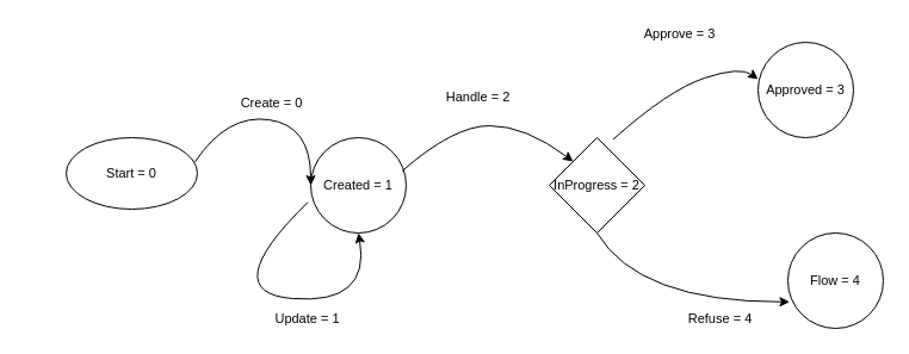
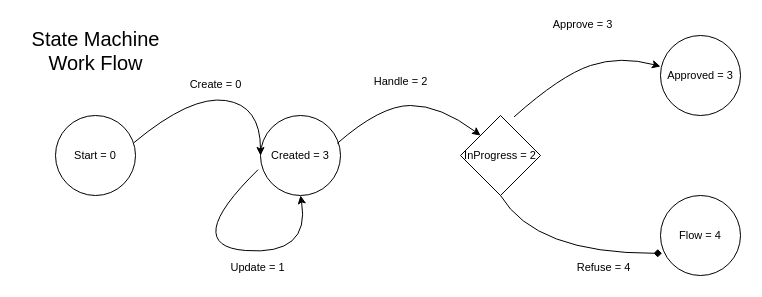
+ <mxCell id="10" value="&lt;font style=&quot;font-size: 20px;&quot;&gt;State Machine&lt;br&gt;Work Flow&lt;/font&gt;" style="text;html=1;align=center;verticalAlign=middle;resizable=0;points=[];autosize=1;strokeColor=none;fillColor=none;" parent="1" vertex="1"><mxGeometry x="20" y="20" width="150" height="60" as="geometry" /></mxCell>
- <mxCell id="5" value="&lt;font style=&quot;font-size: 11px;&quot;&gt;Approved = 3&lt;/font&gt;" style="ellipse;whiteSpace=wrap;html=1;aspect=fixed;" parent="1" vertex="1"><mxGeometry x="635" y="35" width="80" height="80" as="geometry" /></mxCell>
+ <mxCell id="5" value="&lt;font style=&quot;font-size: 11px;&quot;&gt;Approved = 3&lt;/font&gt;" style="ellipse;whiteSpace=wrap;html=1;aspect=fixed;" parent="1" vertex="1"><mxGeometry x="660" y="35" width="80" height="80" as="geometry" /></mxCell>
- <mxCell id="2" value="&lt;font style=&quot;font-size: 11px;&quot;&gt;Start = 0&lt;/font&gt;" style="ellipse;whiteSpace=wrap;html=1;aspect=fixed;" parent="1" vertex="1"><mxGeometry x="55" y="115" width="110" height="60" as="geometry" /></mxCell>
+ <mxCell id="2" value="&lt;font style=&quot;font-size: 11px;&quot;&gt;Start = 0&lt;/font&gt;" style="ellipse;whiteSpace=wrap;html=1;aspect=fixed;" parent="1" vertex="1"><mxGeometry x="55" y="115" width="80" height="80" as="geometry" /></mxCell>
- <mxCell id="3" value="&lt;font style=&quot;font-size: 11px;&quot;&gt;Created = 1&lt;/font&gt;" style="ellipse;whiteSpace=wrap;html=1;aspect=fixed;" parent="1" vertex="1"><mxGeometry x="260" y="115" width="80" height="80" as="geometry" /></mxCell>
+ <mxCell id="3" value="&lt;font style=&quot;font-size: 11px;&quot;&gt;Created = 3&lt;/font&gt;" style="ellipse;whiteSpace=wrap;html=1;aspect=fixed;" parent="1" vertex="1"><mxGeometry x="260" y="115" width="80" height="80" as="geometry" /></mxCell>
- <mxCell id="9" value="Refuse = 4" style="curved=1;endArrow=classic;html=1;rounded=0;entryX=0.018;entryY=0.722;entryDx=0;entryDy=0;entryPerimeter=0;exitX=0.5;exitY=1;exitDx=0;exitDy=0;" parent="1" source="11" target="4" edge="1"><mxGeometry x="0.401" y="-14" width="50" height="50" relative="1" as="geometry"><mxPoint x="490" y="265" as="sourcePoint" /><mxPoint x="593" y="253" as="targetPoint" /><Array as="points"><mxPoint x="535" y="253" /></Array><mxPoint as="offset" /></mxGeometry></mxCell>
+ <mxCell id="9" value="Refuse = 4" style="curved=1;endArrow=diamond;html=1;rounded=0;entryX=0.018;entryY=0.722;entryDx=0;entryDy=0;entryPerimeter=0;exitX=0.5;exitY=1;exitDx=0;exitDy=0;" parent="1" source="11" target="4" edge="1"><mxGeometry x="0.401" y="-14" width="50" height="50" relative="1" as="geometry"><mxPoint x="490" y="265" as="sourcePoint" /><mxPoint x="593" y="253" as="targetPoint" /><Array as="points"><mxPoint x="535" y="253" /></Array><mxPoint as="offset" /></mxGeometry></mxCell>
